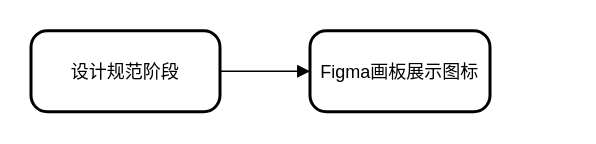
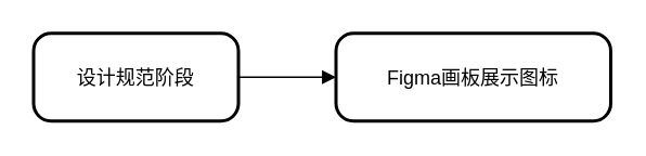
- <mxCell id="3" value="Figma画板展示图标" style="rounded=1;arcSize=20;strokeWidth=2" vertex="1" parent="1"><mxGeometry x="206" y="20" width="120" height="54" as="geometry" /></mxCell>
+ <mxCell id="3" value="Figma画板展示图标" style="rounded=1;arcSize=20;strokeWidth=2" vertex="1" parent="1"><mxGeometry x="206" y="20" width="169" height="54" as="geometry" /></mxCell>
